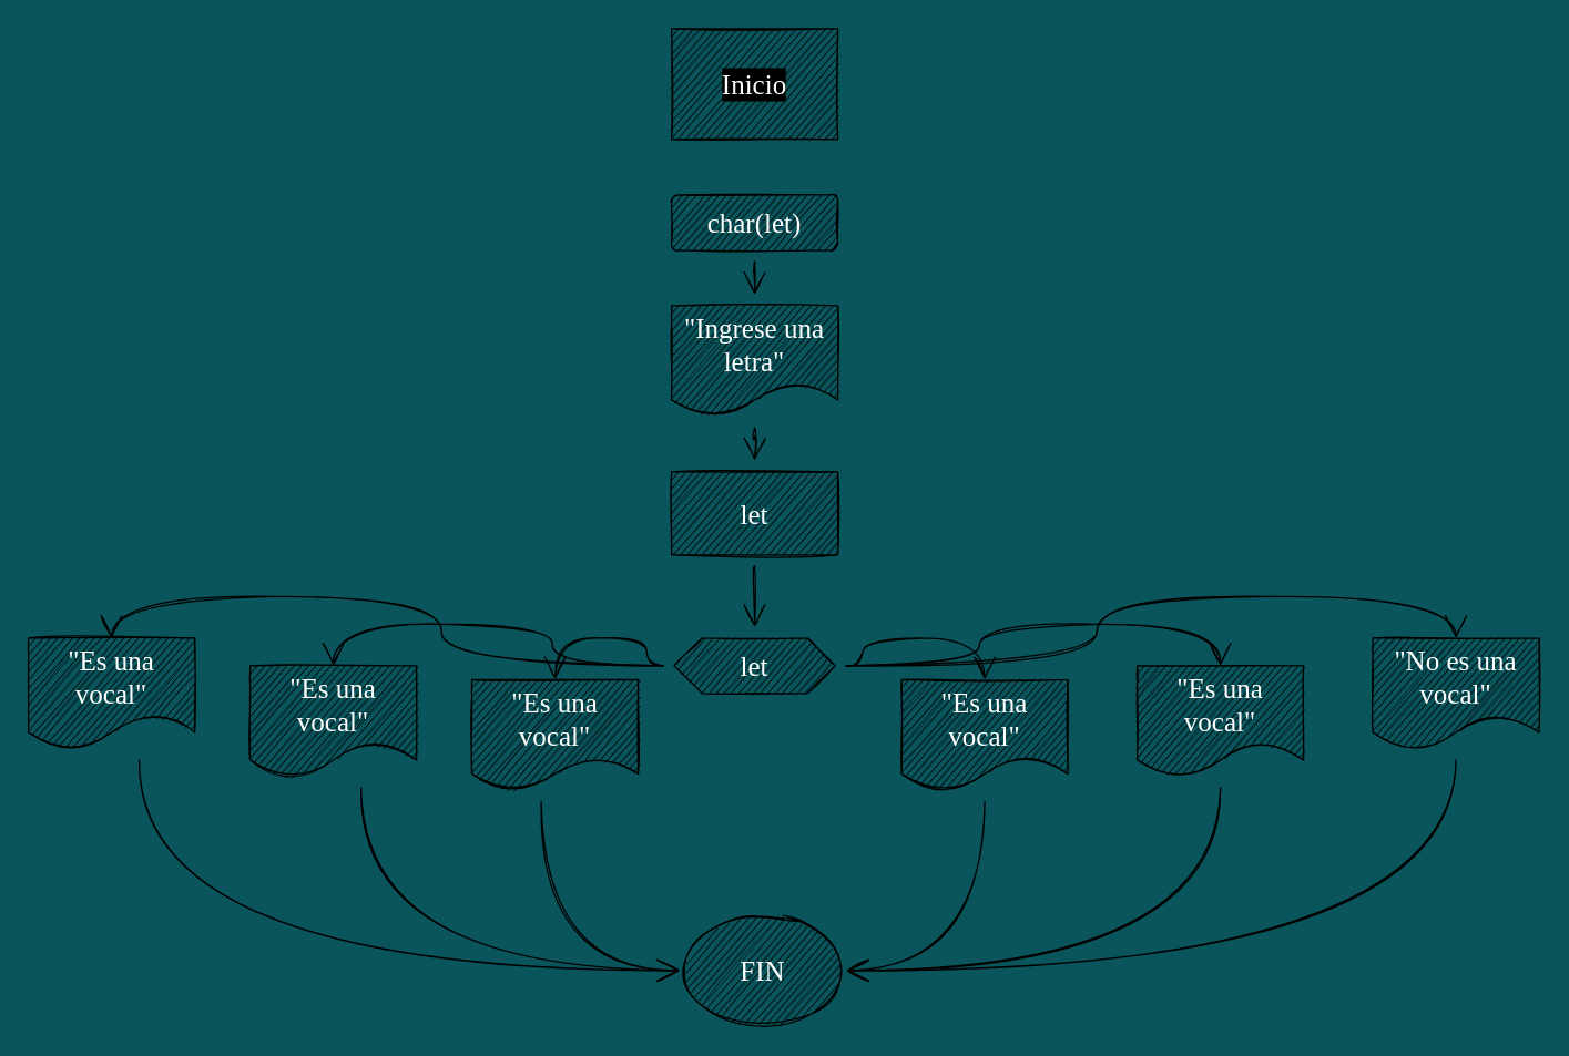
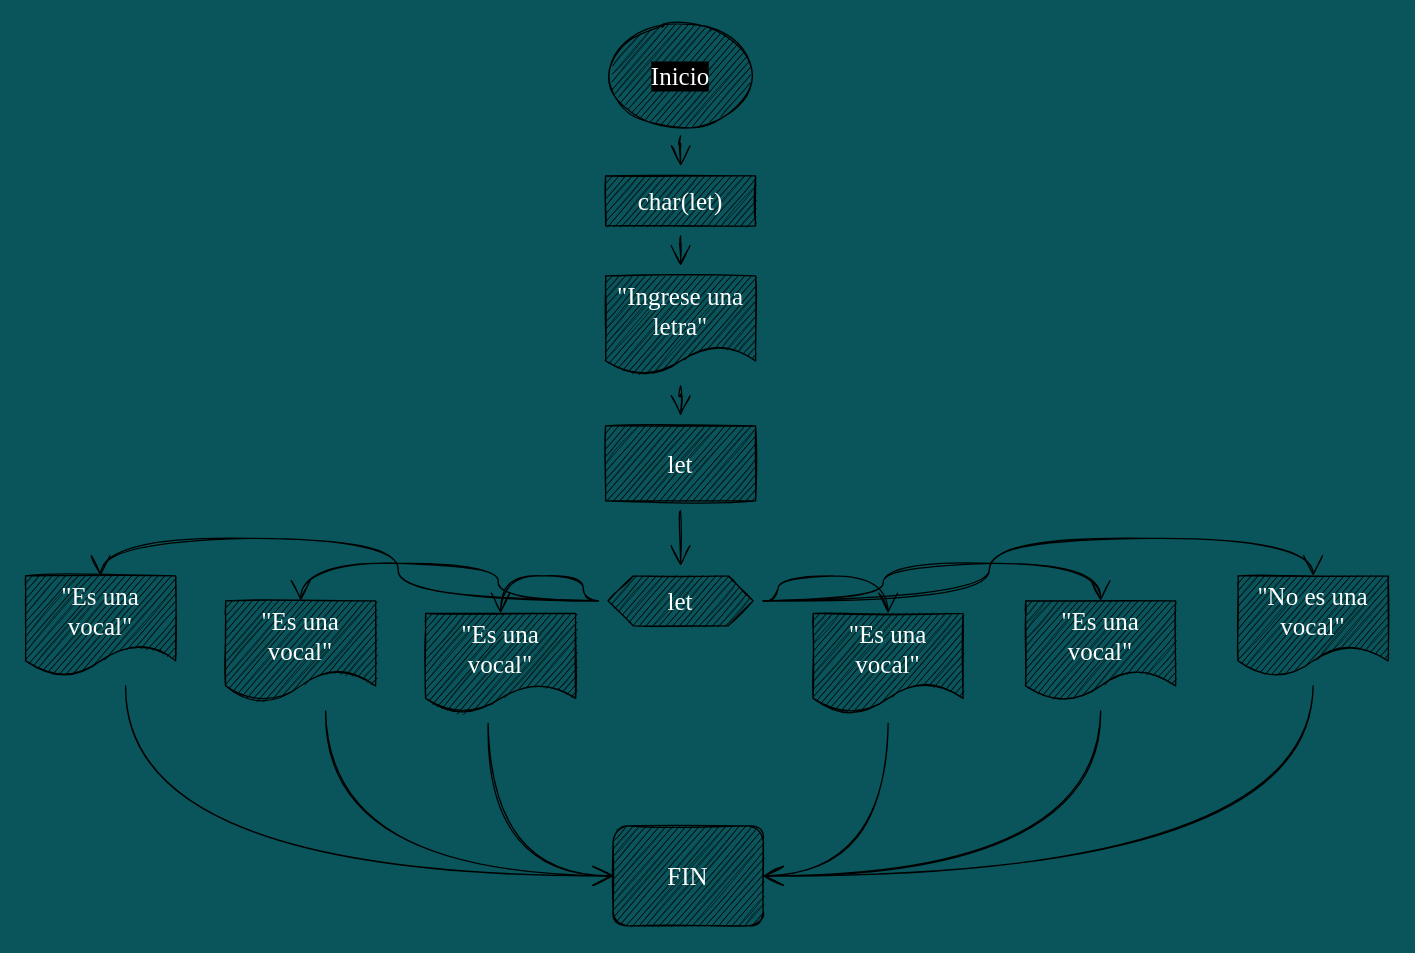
- <mxCell id="3" value="Inicio" style="whiteSpace=wrap;html=1;labelBackgroundColor=#000000;sketch=1;hachureGap=4;fillStyle=hachure;fontFamily=Architects Daughter;fontSource=https%3A%2F%2Ffonts.googleapis.com%2Fcss%3Ffamily%3DArchitects%2BDaughter;fontSize=20;fontColor=#FFFFFF;strokeColor=#000000;fillColor=#000000;rounded=0;" vertex="1" parent="1"><mxGeometry x="484" width="120" height="80" as="geometry" y="20" /></mxCell>
+ <mxCell id="3" value="Inicio" style="ellipse;whiteSpace=wrap;html=1;labelBackgroundColor=#000000;sketch=1;hachureGap=4;fillStyle=hachure;fontFamily=Architects Daughter;fontSource=https%3A%2F%2Ffonts.googleapis.com%2Fcss%3Ffamily%3DArchitects%2BDaughter;fontSize=20;fontColor=#FFFFFF;strokeColor=#000000;fillColor=#000000;" vertex="1" parent="1"><mxGeometry x="484" width="120" height="80" as="geometry" y="20" /></mxCell>
+ <mxCell id="2" value="" style="edgeStyle=orthogonalEdgeStyle;curved=1;rounded=0;sketch=1;hachureGap=4;orthogonalLoop=1;jettySize=auto;html=1;fontFamily=Architects Daughter;fontSource=https%3A%2F%2Ffonts.googleapis.com%2Fcss%3Ffamily%3DArchitects%2BDaughter;fontSize=16;fontColor=#FFFFFF;endArrow=open;startSize=14;endSize=14;sourcePerimeterSpacing=8;targetPerimeterSpacing=8;" edge="1" parent="1" source="3" target="5"><mxGeometry relative="1" as="geometry" /></mxCell>
- <mxCell id="5" value="char(let)" style="whiteSpace=wrap;html=1;labelBackgroundColor=none;sketch=1;hachureGap=4;fillStyle=hachure;fontFamily=Architects Daughter;fontSource=https%3A%2F%2Ffonts.googleapis.com%2Fcss%3Ffamily%3DArchitects%2BDaughter;fontSize=20;fontColor=#FFFFFF;strokeColor=#000000;fillColor=#000000;rounded=1;" vertex="1" parent="1"><mxGeometry x="484" y="140" width="120" height="40" as="geometry" /></mxCell>
+ <mxCell id="5" value="char(let)" style="rounded=0;whiteSpace=wrap;html=1;labelBackgroundColor=none;sketch=1;hachureGap=4;fillStyle=hachure;fontFamily=Architects Daughter;fontSource=https%3A%2F%2Ffonts.googleapis.com%2Fcss%3Ffamily%3DArchitects%2BDaughter;fontSize=20;fontColor=#FFFFFF;strokeColor=#000000;fillColor=#000000;" vertex="1" parent="1"><mxGeometry x="484" y="140" width="120" height="40" as="geometry" /></mxCell>
- <mxCell id="29" value="FIN" style="ellipse;whiteSpace=wrap;html=1;labelBackgroundColor=none;sketch=1;hachureGap=4;fillStyle=hachure;fontFamily=Architects Daughter;fontSource=https%3A%2F%2Ffonts.googleapis.com%2Fcss%3Ffamily%3DArchitects%2BDaughter;fontSize=20;fontColor=#FFFFFF;strokeColor=#000000;fillColor=#000000;" vertex="1" parent="1"><mxGeometry x="490" y="660" width="120" height="80" as="geometry" /></mxCell>
+ <mxCell id="29" value="FIN" style="whiteSpace=wrap;html=1;labelBackgroundColor=none;sketch=1;hachureGap=4;fillStyle=hachure;fontFamily=Architects Daughter;fontSource=https%3A%2F%2Ffonts.googleapis.com%2Fcss%3Ffamily%3DArchitects%2BDaughter;fontSize=20;fontColor=#FFFFFF;strokeColor=#000000;fillColor=#000000;rounded=1;" vertex="1" parent="1"><mxGeometry x="490" y="660" width="120" height="80" as="geometry" /></mxCell>
